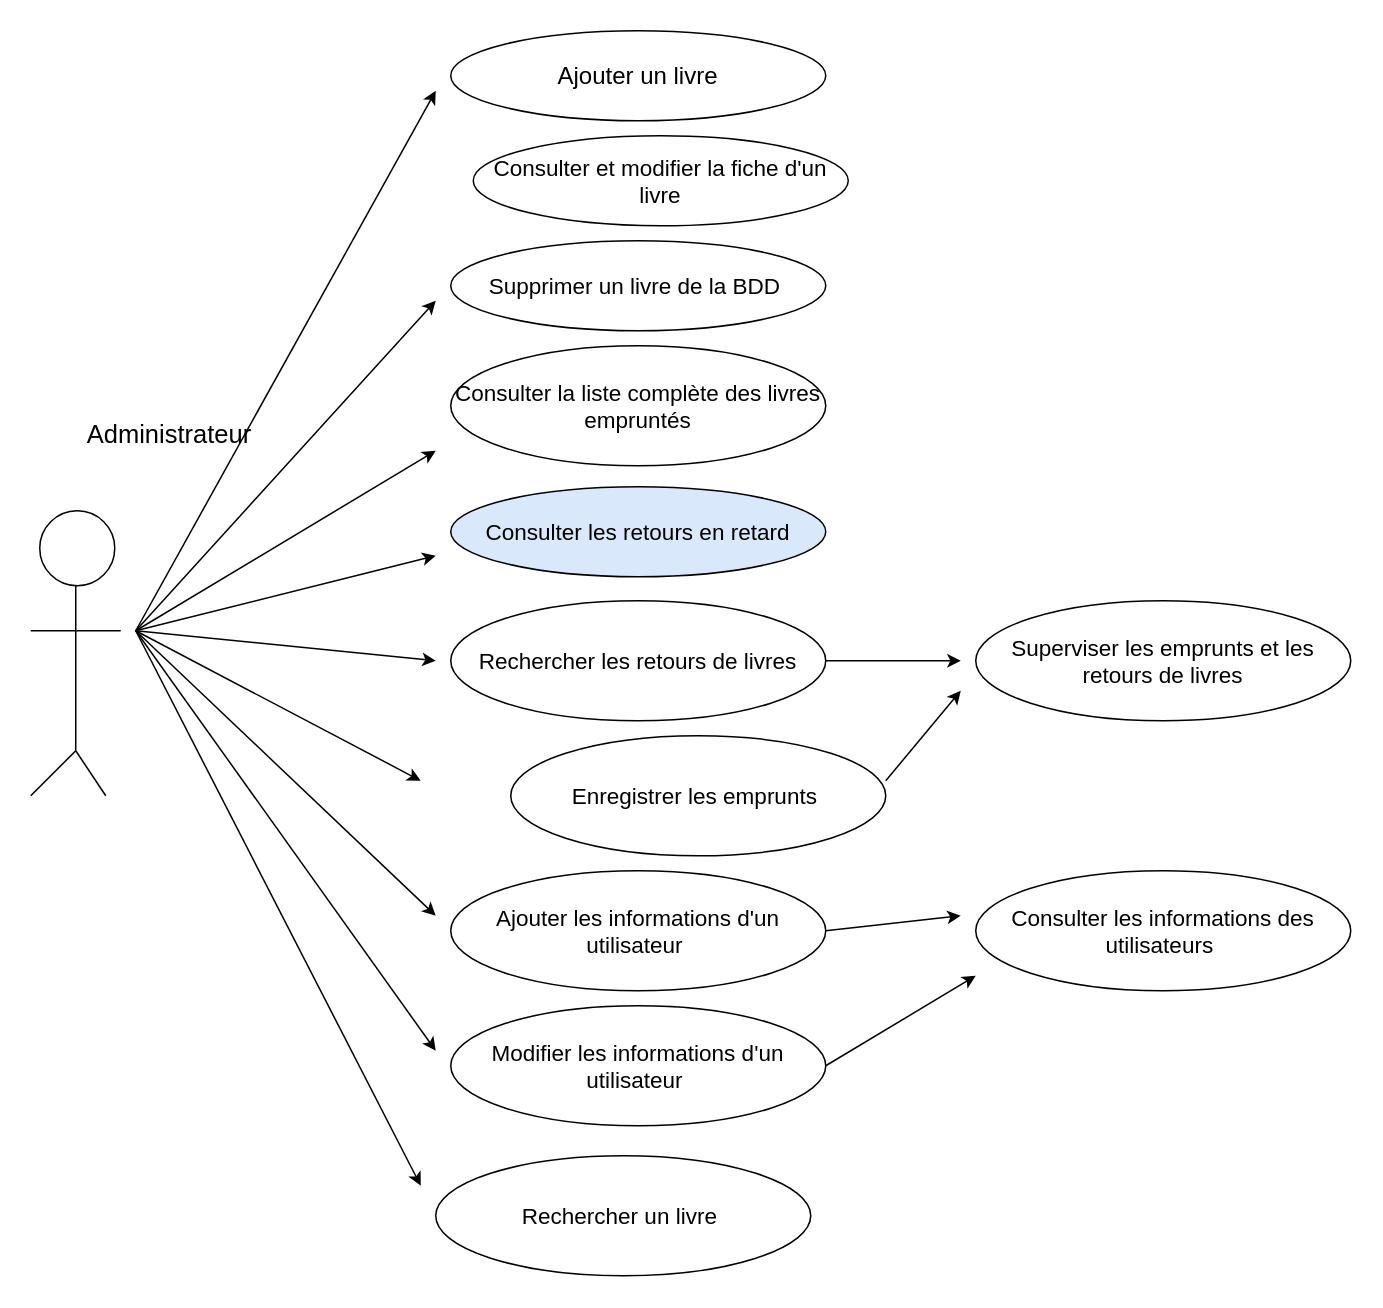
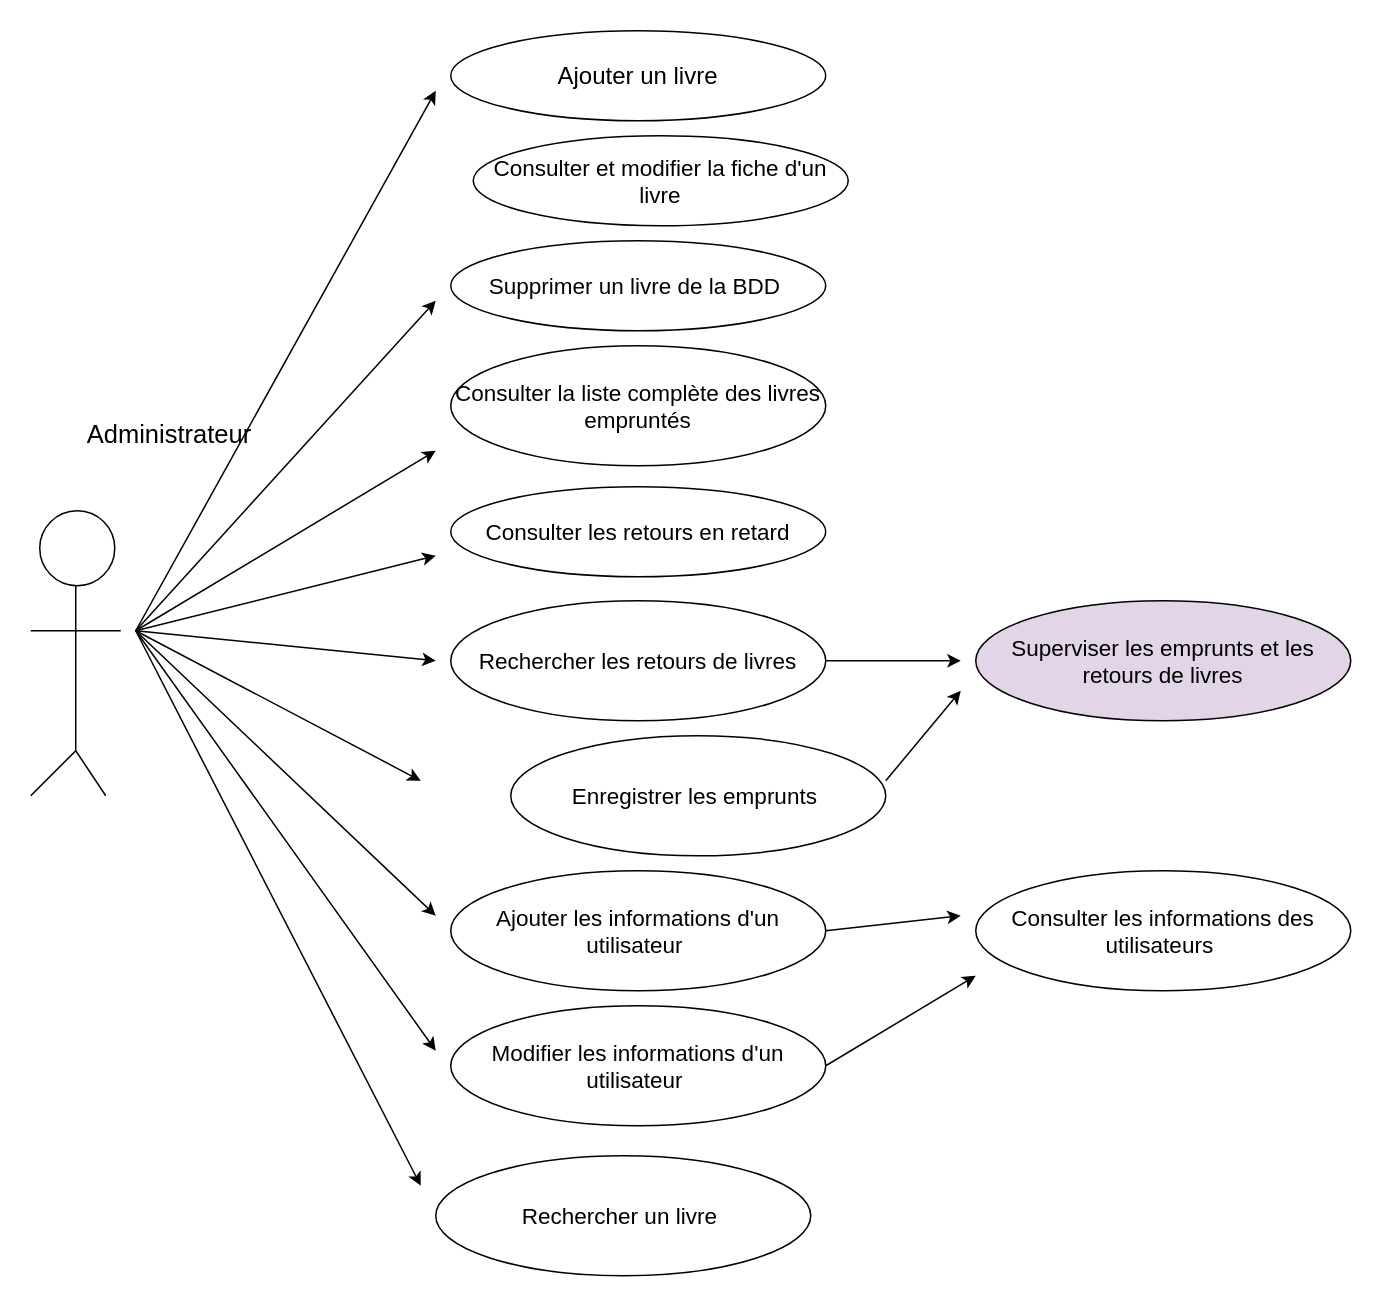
- <mxCell id="13" value="&lt;font style=&quot;font-size: 15px;&quot;&gt;Consulter les retours en retard&lt;/font&gt;" style="ellipse;whiteSpace=wrap;html=1;fillColor=#dae8fc;" parent="1" vertex="1"><mxGeometry x="300" y="324" width="250" height="60" as="geometry" /></mxCell>
+ <mxCell id="13" value="&lt;font style=&quot;font-size: 15px;&quot;&gt;Consulter les retours en retard&lt;/font&gt;" style="ellipse;whiteSpace=wrap;html=1;" parent="1" vertex="1"><mxGeometry x="300" y="324" width="250" height="60" as="geometry" /></mxCell>
- <mxCell id="14" value="&lt;font style=&quot;font-size: 15px;&quot;&gt;Superviser les emprunts et les retours de livres&lt;/font&gt;" style="ellipse;whiteSpace=wrap;html=1;" parent="1" vertex="1"><mxGeometry x="650" y="400" width="250" height="80" as="geometry" /></mxCell>
+ <mxCell id="14" value="&lt;font style=&quot;font-size: 15px;&quot;&gt;Superviser les emprunts et les retours de livres&lt;/font&gt;" style="ellipse;whiteSpace=wrap;html=1;fillColor=#e1d5e7;" parent="1" vertex="1"><mxGeometry x="650" y="400" width="250" height="80" as="geometry" /></mxCell>
